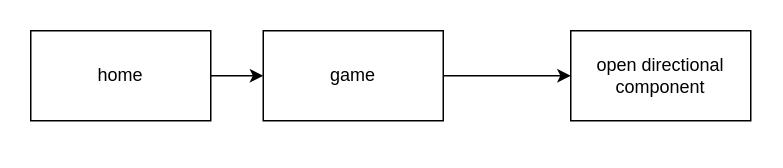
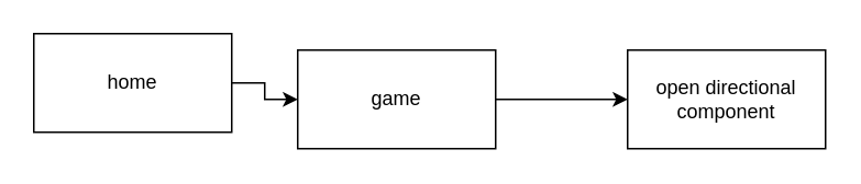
- <mxCell id="5" value="game" style="whiteSpace=wrap;html=1;rounded=0;" parent="1" vertex="1"><mxGeometry x="175" y="20" width="120" height="60" as="geometry" /></mxCell>
+ <mxCell id="5" value="game" style="whiteSpace=wrap;html=1;rounded=0;" parent="1" vertex="1"><mxGeometry x="180" y="30" width="120" height="60" as="geometry" /></mxCell>
- <mxCell id="6" value="open directional component" style="whiteSpace=wrap;html=1;rounded=0;" parent="1" vertex="1"><mxGeometry x="380" y="20" width="120" height="60" as="geometry" /></mxCell>
+ <mxCell id="6" value="open directional component" style="whiteSpace=wrap;html=1;rounded=0;" parent="1" vertex="1"><mxGeometry x="380" y="30" width="120" height="60" as="geometry" /></mxCell>
